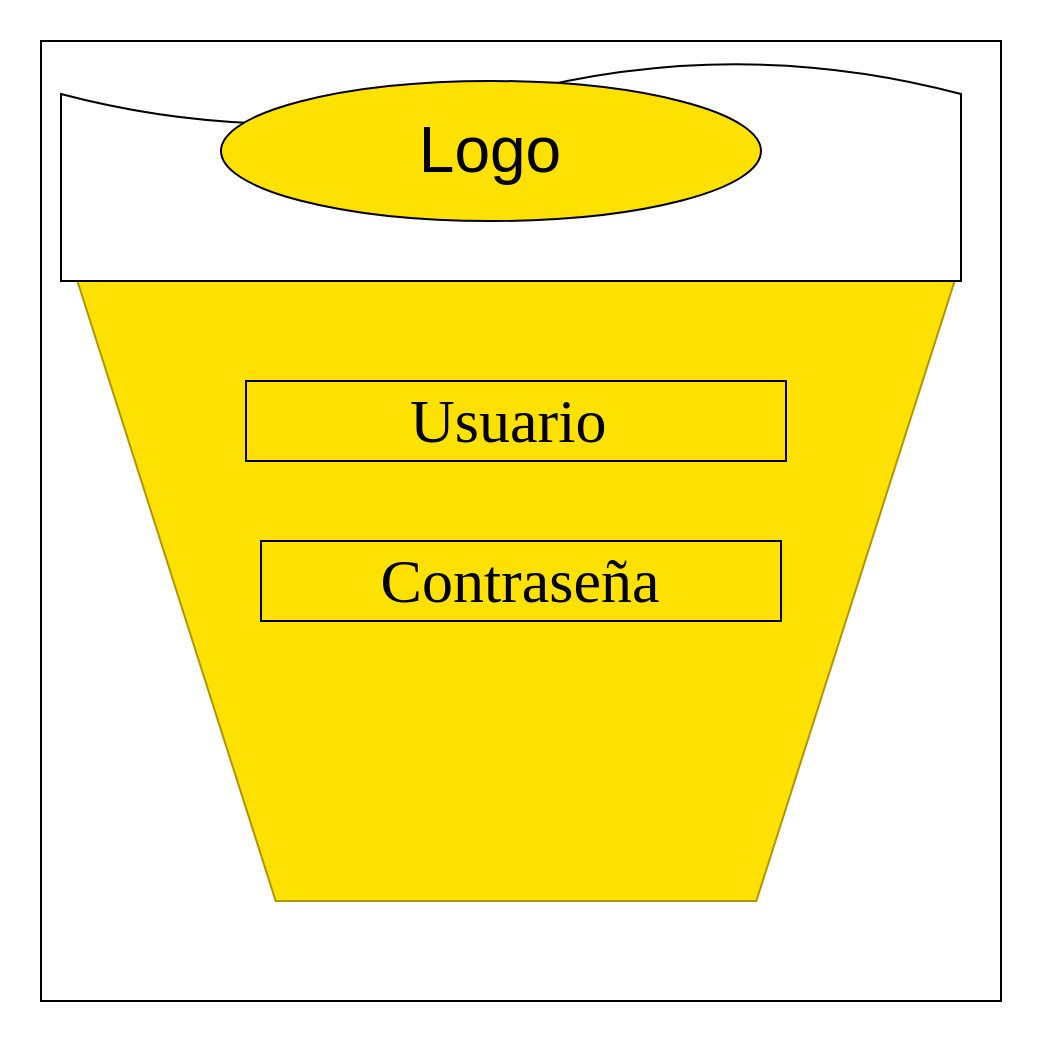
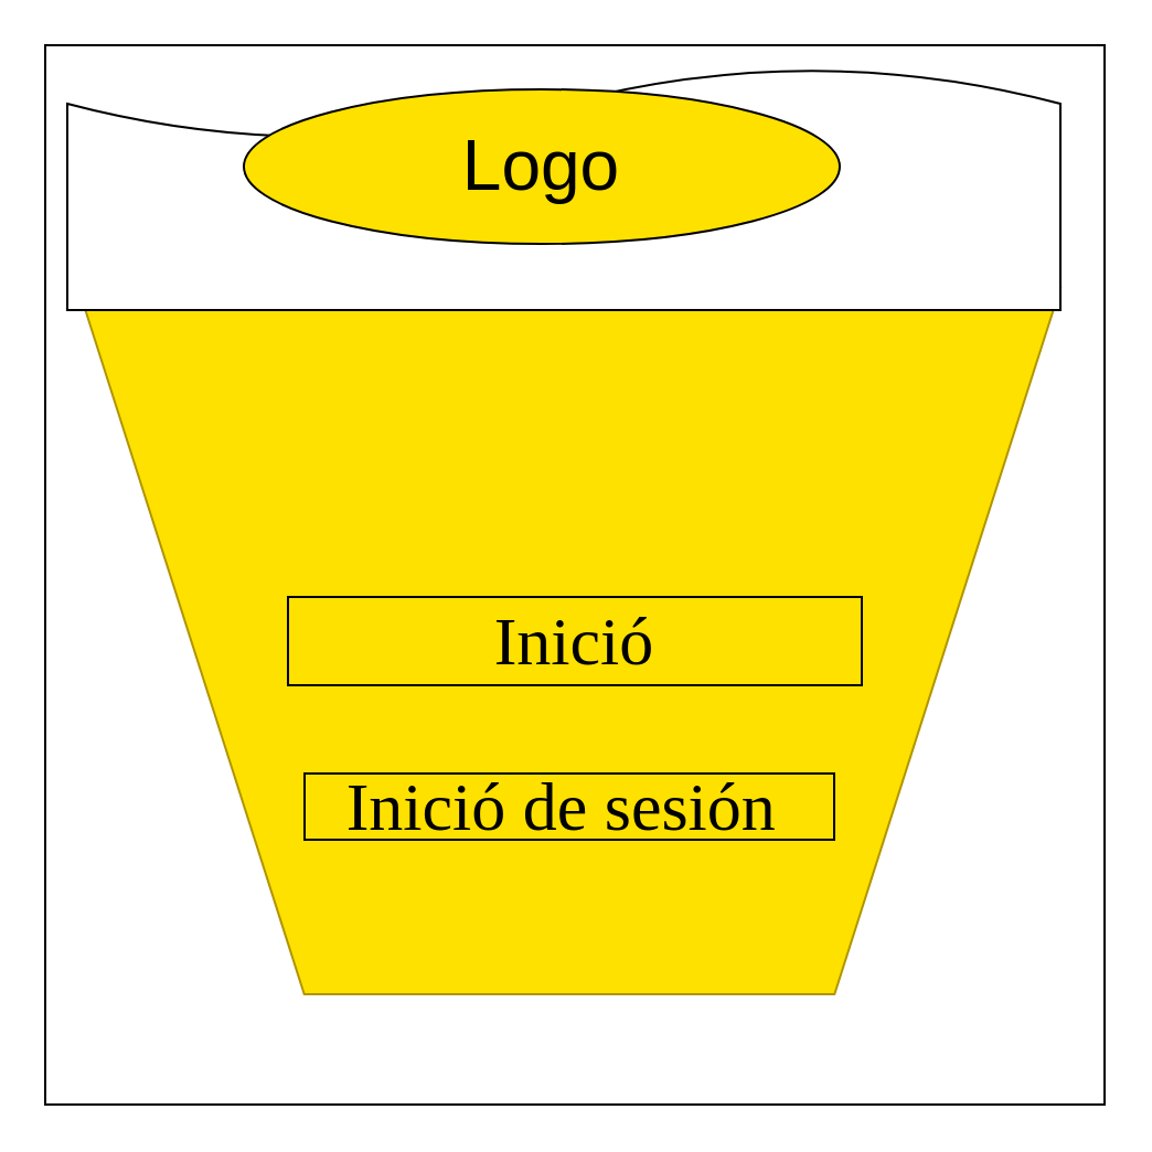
- <mxCell id="7" value="&lt;font face=&quot;Times New Roman&quot; style=&quot;font-size: 31px&quot;&gt;&lt;font style=&quot;font-size: 31px&quot;&gt;Usuario&lt;/font&gt;&lt;font style=&quot;font-size: 31px&quot;&gt;&amp;nbsp;&lt;/font&gt;&lt;/font&gt;" style="rounded=0;whiteSpace=wrap;html=1;fillColor=#FFE100;gradientColor=none;fontSize=15;" vertex="1" parent="1"><mxGeometry x="122.5" y="190" width="270" height="40" as="geometry" /></mxCell>
- <mxCell id="6" value="&lt;font face=&quot;Times New Roman&quot; style=&quot;font-size: 31px&quot;&gt;Contraseña&lt;/font&gt;" style="rounded=0;whiteSpace=wrap;html=1;fillColor=#FFE100;gradientColor=none;" vertex="1" parent="1"><mxGeometry x="130" y="270" width="260" height="40" as="geometry" /></mxCell>
+ <mxCell id="6" value="&lt;font face=&quot;Times New Roman&quot; style=&quot;font-size: 31px&quot;&gt;Inició&lt;/font&gt;" style="rounded=0;whiteSpace=wrap;html=1;fillColor=#FFE100;gradientColor=none;" vertex="1" parent="1"><mxGeometry x="130" y="270" width="260" height="40" as="geometry" /></mxCell>
+ <mxCell id="5" value="&lt;font face=&quot;Times New Roman&quot; style=&quot;font-size: 31px&quot;&gt;Inició de sesión&amp;nbsp;&lt;/font&gt;" style="rounded=0;whiteSpace=wrap;html=1;fillColor=#FFE100;gradientColor=none;" vertex="1" parent="1"><mxGeometry x="137.5" y="350" width="240" height="30" as="geometry" /></mxCell>
